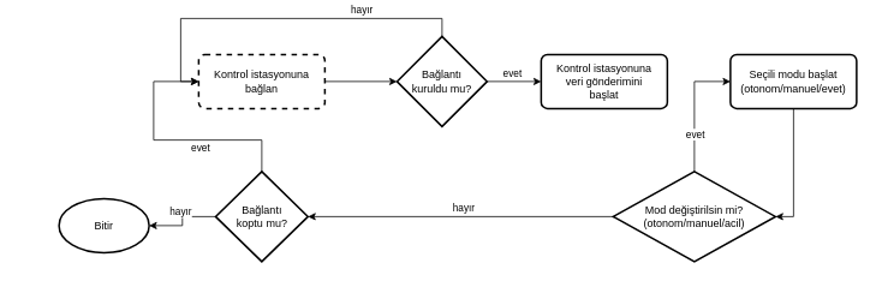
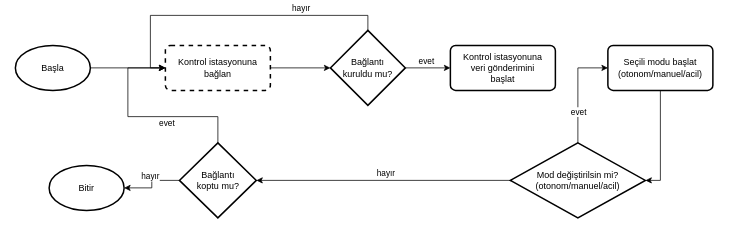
+ <mxCell id="2" value="Başla" style="strokeWidth=2;html=1;shape=mxgraph.flowchart.start_1;whiteSpace=wrap;" parent="1" vertex="1"><mxGeometry x="20" y="60" width="100" height="60" as="geometry" /></mxCell>
+ <mxCell id="4" style="edgeStyle=orthogonalEdgeStyle;rounded=0;orthogonalLoop=1;jettySize=auto;html=1;exitX=1;exitY=0.5;exitDx=0;exitDy=0;exitPerimeter=0;entryX=0;entryY=0.5;entryDx=0;entryDy=0;" parent="1" source="2" target="5" edge="1"><mxGeometry relative="1" as="geometry"><mxPoint x="-40" y="90" as="targetPoint" /></mxGeometry></mxCell>
- <mxCell id="13" value="Seçili modu başlat&lt;div&gt;(otonom/manuel/evet)&lt;/div&gt;" style="rounded=1;whiteSpace=wrap;html=1;absoluteArcSize=1;arcSize=14;strokeWidth=2;" parent="1" vertex="1"><mxGeometry x="810" y="60" width="140" height="60" as="geometry" /></mxCell>
+ <mxCell id="13" value="Seçili modu başlat&lt;div&gt;(otonom/manuel/acil)&lt;/div&gt;" style="rounded=1;whiteSpace=wrap;html=1;absoluteArcSize=1;arcSize=14;strokeWidth=2;" parent="1" vertex="1"><mxGeometry x="810" y="60" width="140" height="60" as="geometry" /></mxCell>
